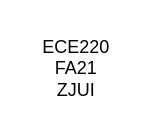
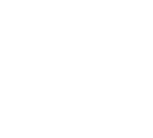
- <mxCell id="2" value="ECE220&lt;br&gt;FA21&lt;br&gt;ZJUI" style="text;html=1;align=center;verticalAlign=middle;resizable=0;points=[];autosize=1;" parent="1" vertex="1"><mxGeometry x="20" y="20" width="60" height="50" as="geometry" /></mxCell>
